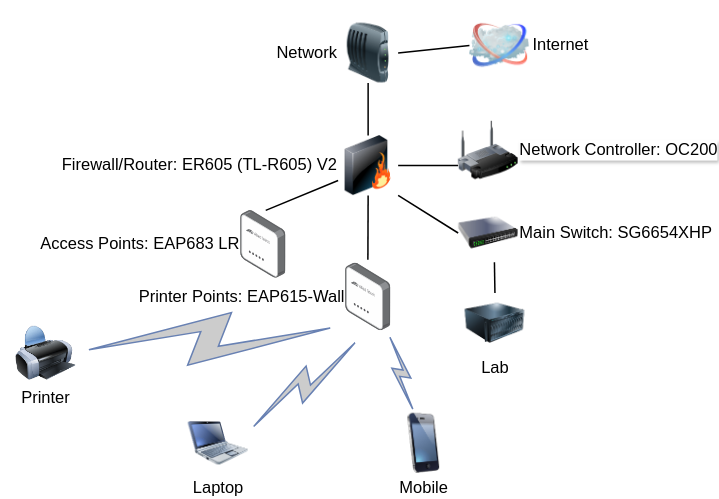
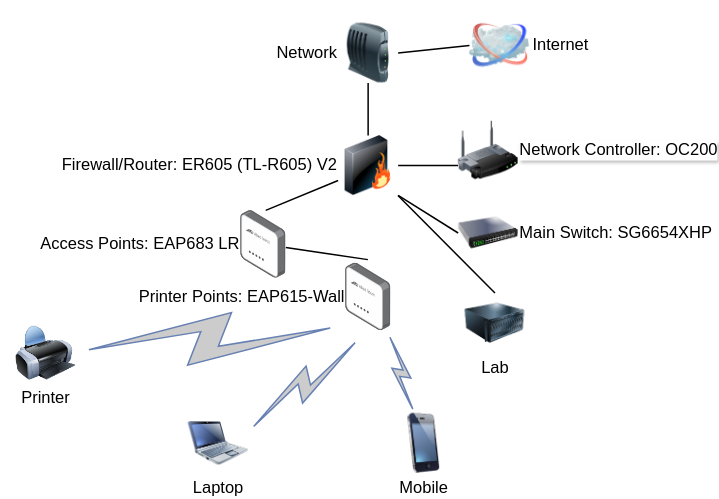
- <mxCell id="20" style="edgeStyle=none;rounded=0;html=1;labelBackgroundColor=none;endArrow=none;strokeWidth=2;fontFamily=Verdana;fontSize=22;exitX=0.495;exitY=-0.05;exitDx=0;exitDy=0;entryX=0.5;entryY=1;entryDx=0;entryDy=0;exitPerimeter=0;" edge="1" parent="1" source="19" target="5"><mxGeometry relative="1" as="geometry"><mxPoint x="610" y="370" as="sourcePoint" /><mxPoint x="530" y="310" as="targetPoint" /></mxGeometry></mxCell>
+ <mxCell id="20" style="edgeStyle=none;rounded=0;html=1;labelBackgroundColor=none;endArrow=none;strokeWidth=2;fontFamily=Verdana;fontSize=22;exitX=0.495;exitY=-0.05;exitDx=0;exitDy=0;exitPerimeter=0;" edge="1" parent="1" source="19" target="16"><mxGeometry relative="1" as="geometry"><mxPoint x="610" y="370" as="sourcePoint" /><mxPoint x="530" y="310" as="targetPoint" /></mxGeometry></mxCell>
- <mxCell id="22" style="edgeStyle=none;rounded=0;html=1;labelBackgroundColor=none;endArrow=none;strokeWidth=2;fontFamily=Verdana;fontSize=22;exitX=0.5;exitY=0;exitDx=0;exitDy=0;entryX=0.604;entryY=0.986;entryDx=0;entryDy=0;entryPerimeter=0;" edge="1" parent="1" source="21" target="15"><mxGeometry relative="1" as="geometry"><mxPoint x="620" y="330" as="sourcePoint" /><mxPoint x="540" y="270" as="targetPoint" /></mxGeometry></mxCell>
+ <mxCell id="22" style="edgeStyle=none;rounded=0;html=1;labelBackgroundColor=none;endArrow=none;strokeWidth=2;fontFamily=Verdana;fontSize=22;exitX=0.5;exitY=0;exitDx=0;exitDy=0;" edge="1" parent="1" source="21" target="5"><mxGeometry relative="1" as="geometry"><mxPoint x="620" y="330" as="sourcePoint" /><mxPoint x="540" y="270" as="targetPoint" /></mxGeometry></mxCell>
